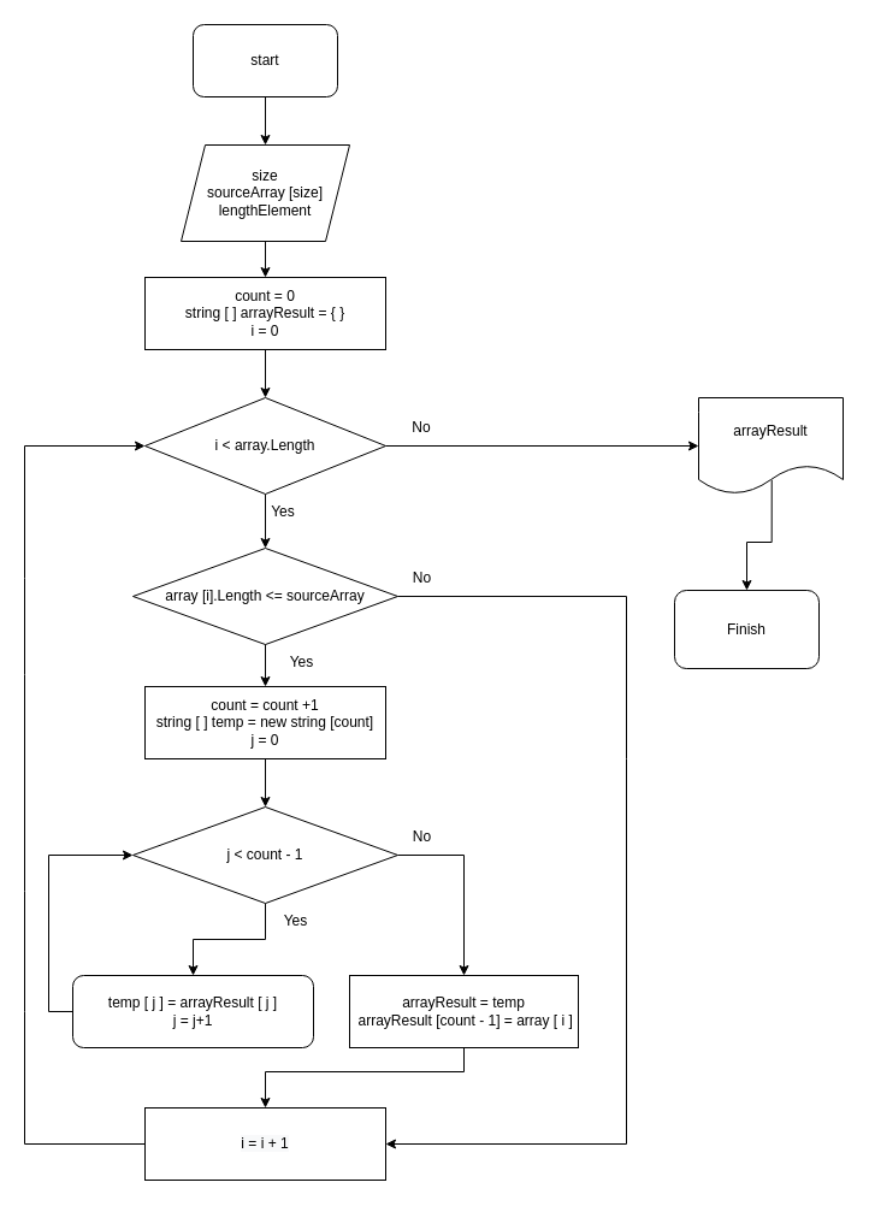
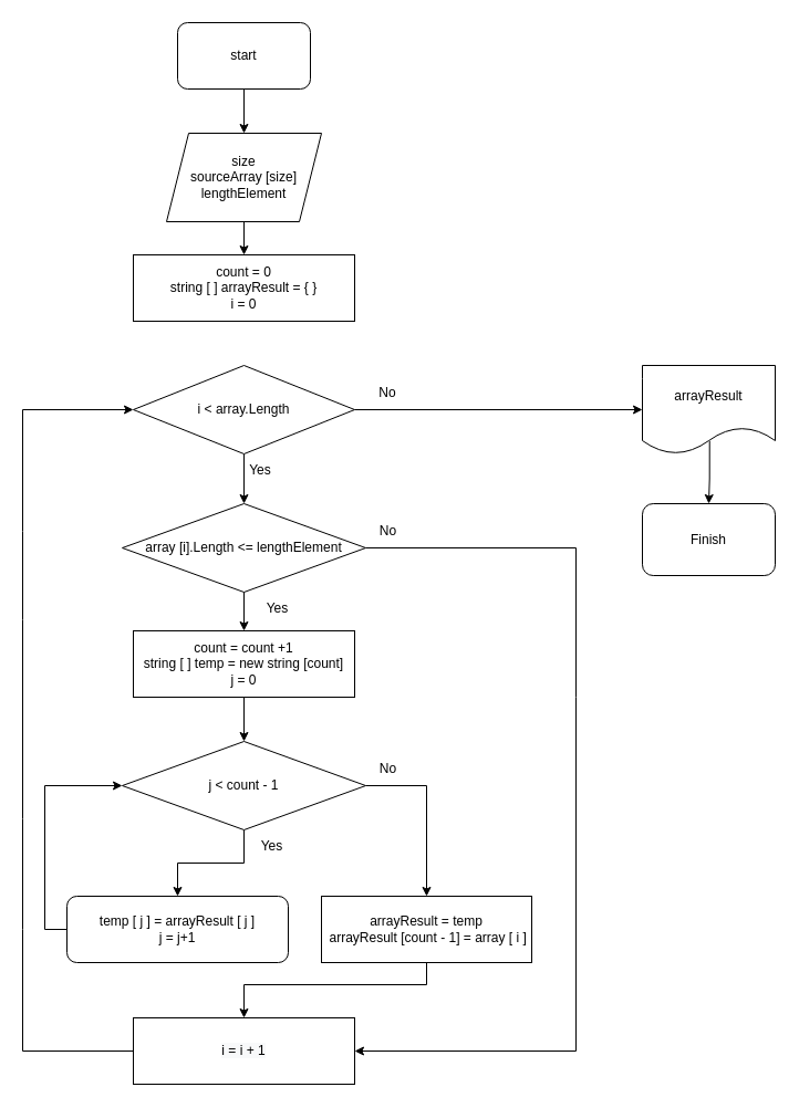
- <mxCell id="6" value="" style="edgeStyle=orthogonalEdgeStyle;rounded=0;orthogonalLoop=1;jettySize=auto;html=1;" parent="1" source="7" target="10" edge="1"><mxGeometry relative="1" as="geometry" /></mxCell>
- <mxCell id="19" value="array [i].Length &amp;lt;= sourceArray" style="rhombus;whiteSpace=wrap;html=1;" parent="1" vertex="1"><mxGeometry x="110" y="455" width="220" height="80" as="geometry" /></mxCell>
+ <mxCell id="19" value="array [i].Length &amp;lt;= lengthElement" style="rhombus;whiteSpace=wrap;html=1;" parent="1" vertex="1"><mxGeometry x="110" y="455" width="220" height="80" as="geometry" /></mxCell>
- <mxCell id="16" value="Finish" style="rounded=1;whiteSpace=wrap;html=1;" parent="1" vertex="1"><mxGeometry x="560" y="490" width="120" height="65" as="geometry" /></mxCell>
+ <mxCell id="16" value="Finish" style="rounded=1;whiteSpace=wrap;html=1;" parent="1" vertex="1"><mxGeometry x="580" y="455" width="120" height="65" as="geometry" /></mxCell>
